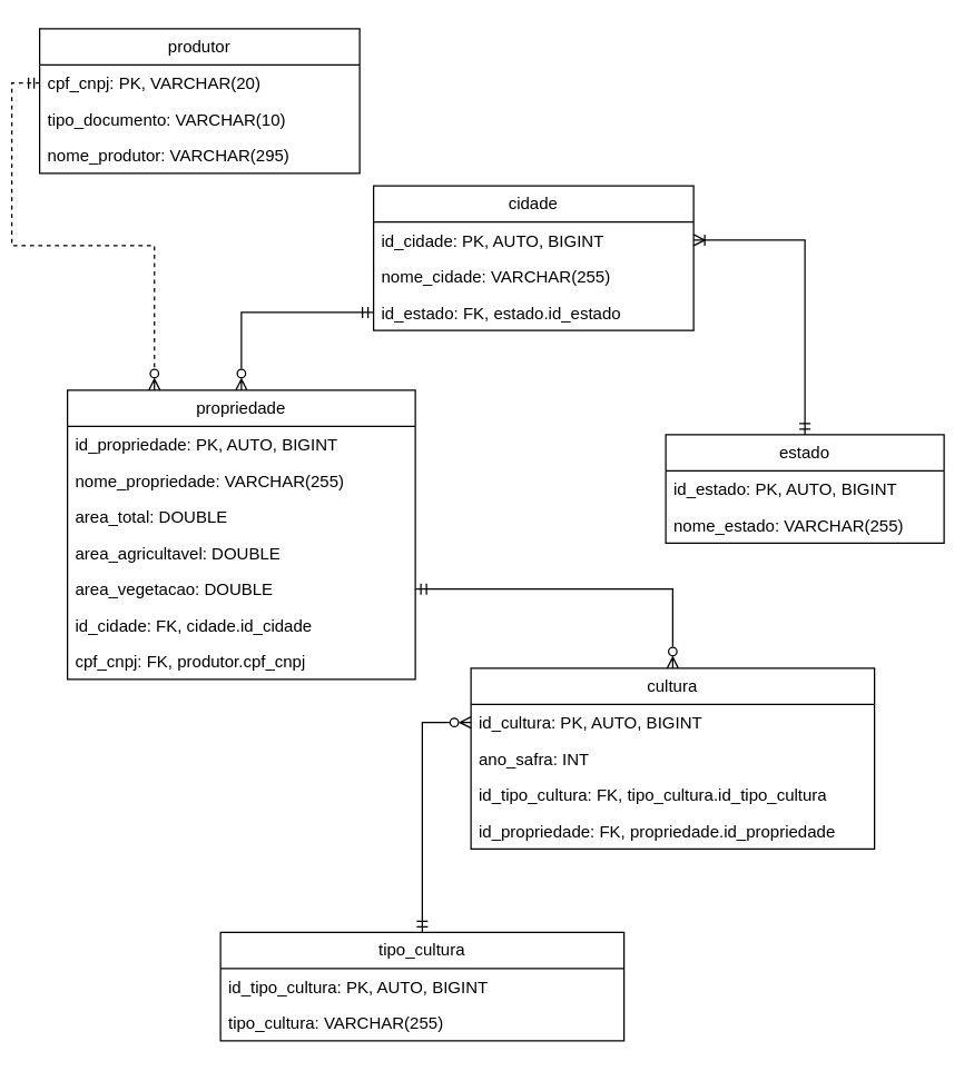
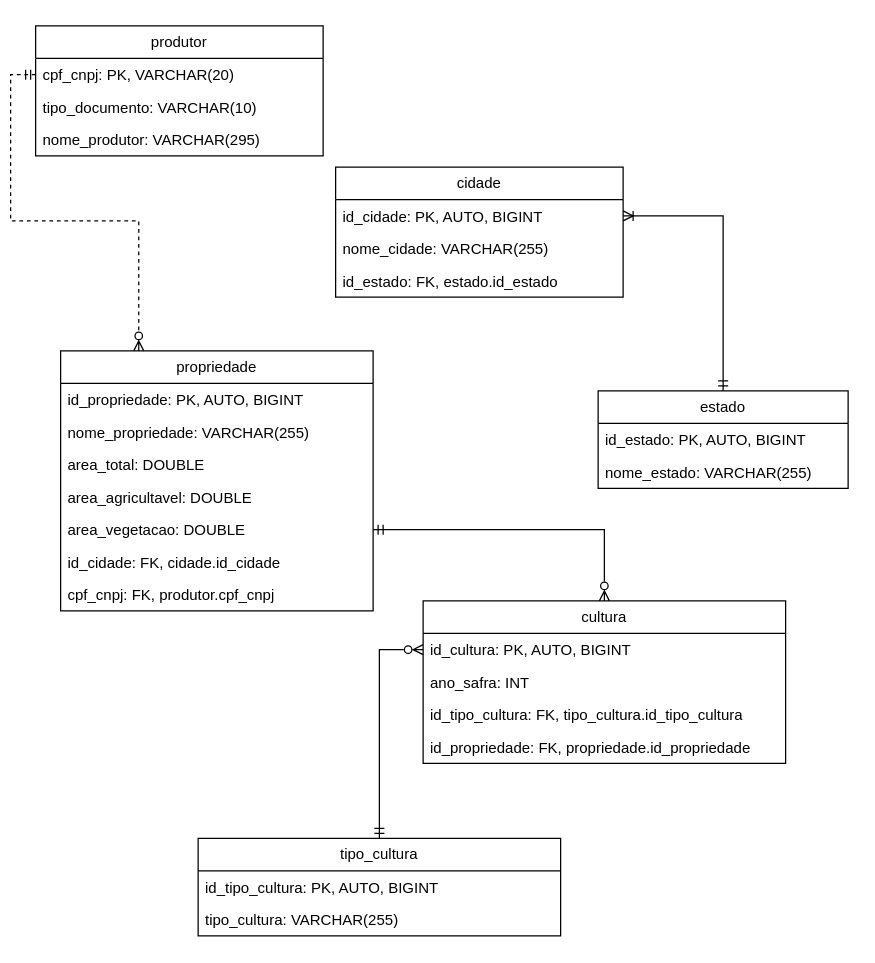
- <mxCell id="27" style="edgeStyle=orthogonalEdgeStyle;rounded=0;orthogonalLoop=1;jettySize=auto;html=1;exitX=0;exitY=0.5;exitDx=0;exitDy=0;entryX=0.5;entryY=0;entryDx=0;entryDy=0;startArrow=ERmandOne;startFill=0;endArrow=ERzeroToMany;endFill=0;" parent="1" source="22" target="11" edge="1"><mxGeometry relative="1" as="geometry" /></mxCell>
